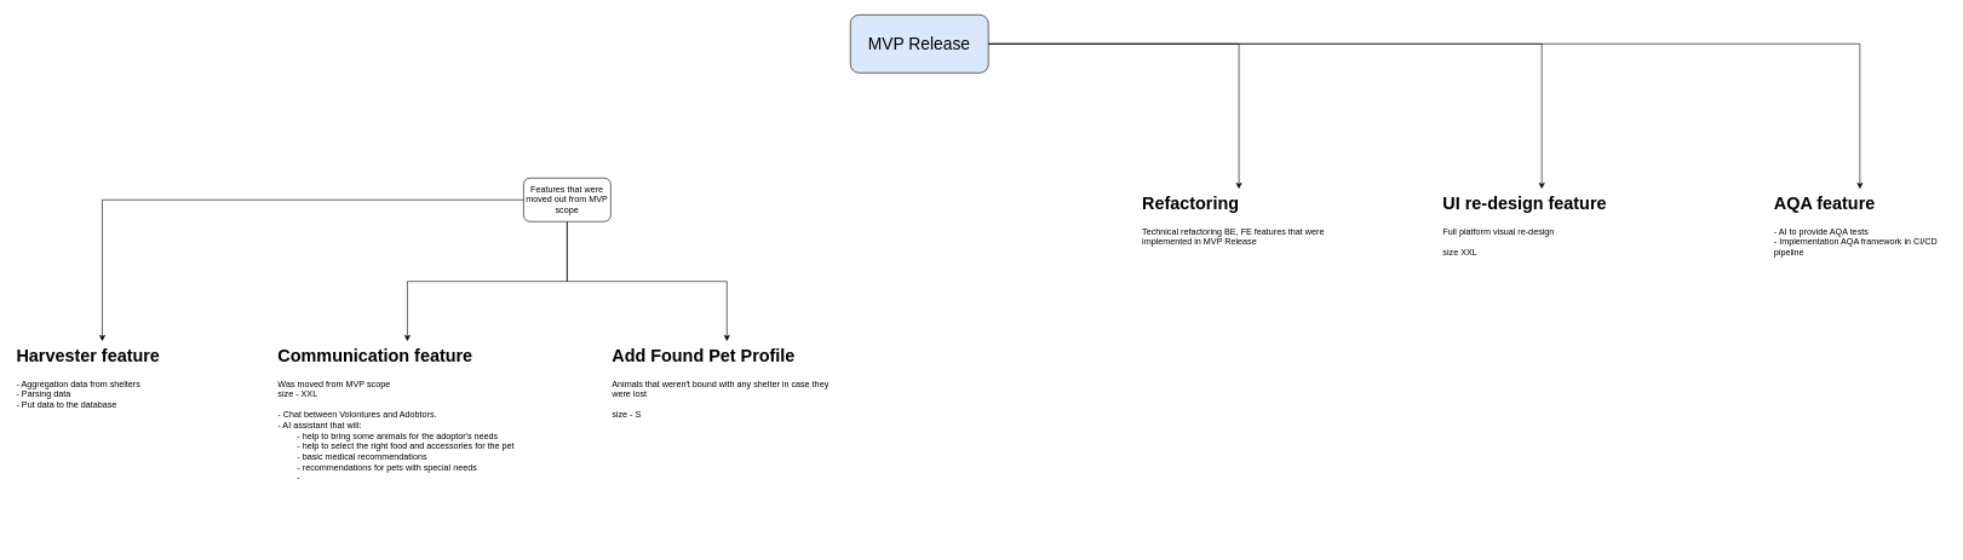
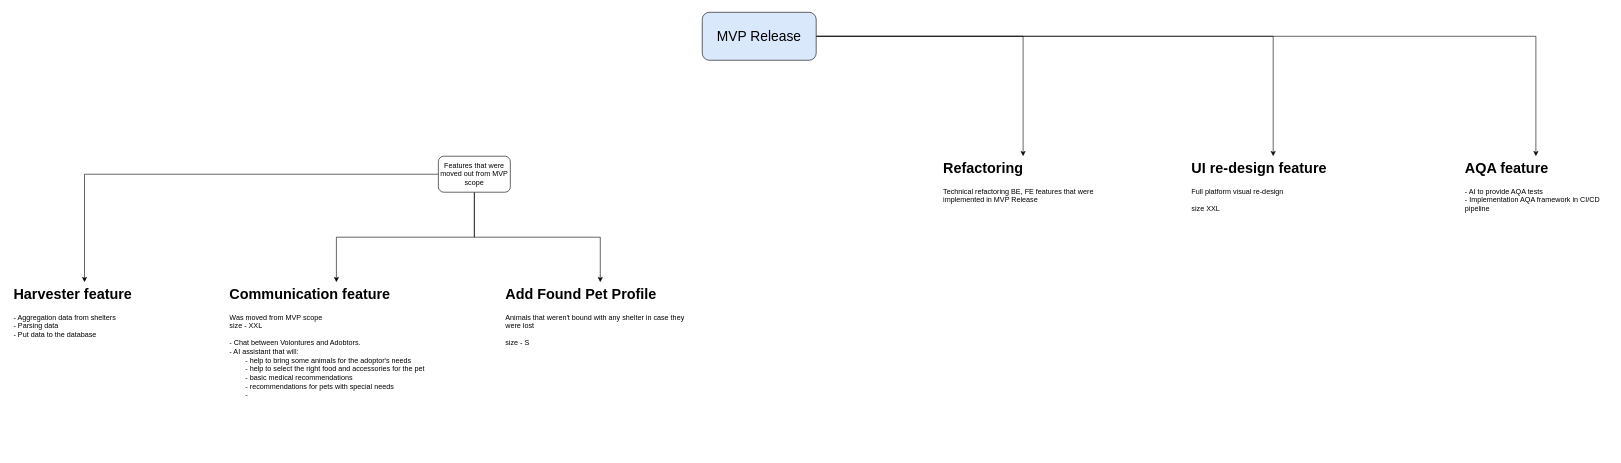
- <mxCell id="5" value="Features that were moved out from MVP scope" style="rounded=1;whiteSpace=wrap;html=1;" parent="1" vertex="1"><mxGeometry x="720" y="245" width="120" height="60" as="geometry" /></mxCell>
+ <mxCell id="5" value="Features that were moved out from MVP scope" style="rounded=1;whiteSpace=wrap;html=1;" parent="1" vertex="1"><mxGeometry x="730" y="260" width="120" height="60" as="geometry" /></mxCell>
